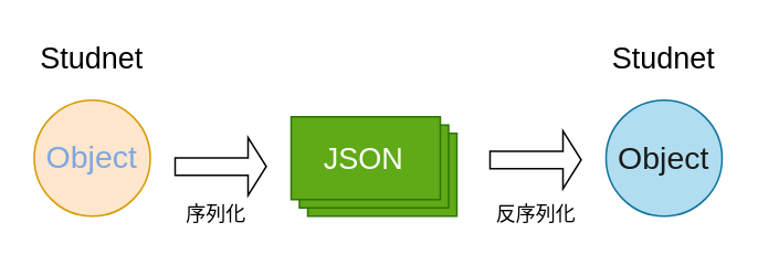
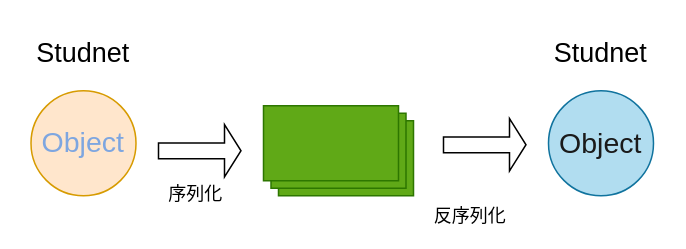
- <mxCell id="6" value="JSON" style="text;html=1;strokeColor=none;fillColor=none;align=center;verticalAlign=middle;whiteSpace=wrap;rounded=0;fontColor=#FFFFFF;fontSize=18;" vertex="1" parent="1"><mxGeometry x="189" y="81" width="60" height="30" as="geometry" /></mxCell>
- <mxCell id="13" value="反序列化" style="text;html=1;strokeColor=none;fillColor=none;align=center;verticalAlign=middle;whiteSpace=wrap;rounded=0;" vertex="1" parent="1"><mxGeometry x="292.5" y="113.5" width="60" height="30" as="geometry" /></mxCell>
+ <mxCell id="13" value="反序列化" style="text;html=1;strokeColor=none;fillColor=none;align=center;verticalAlign=middle;whiteSpace=wrap;rounded=0;" vertex="1" parent="1"><mxGeometry x="282.5" y="128.5" width="60" height="30" as="geometry" /></mxCell>
